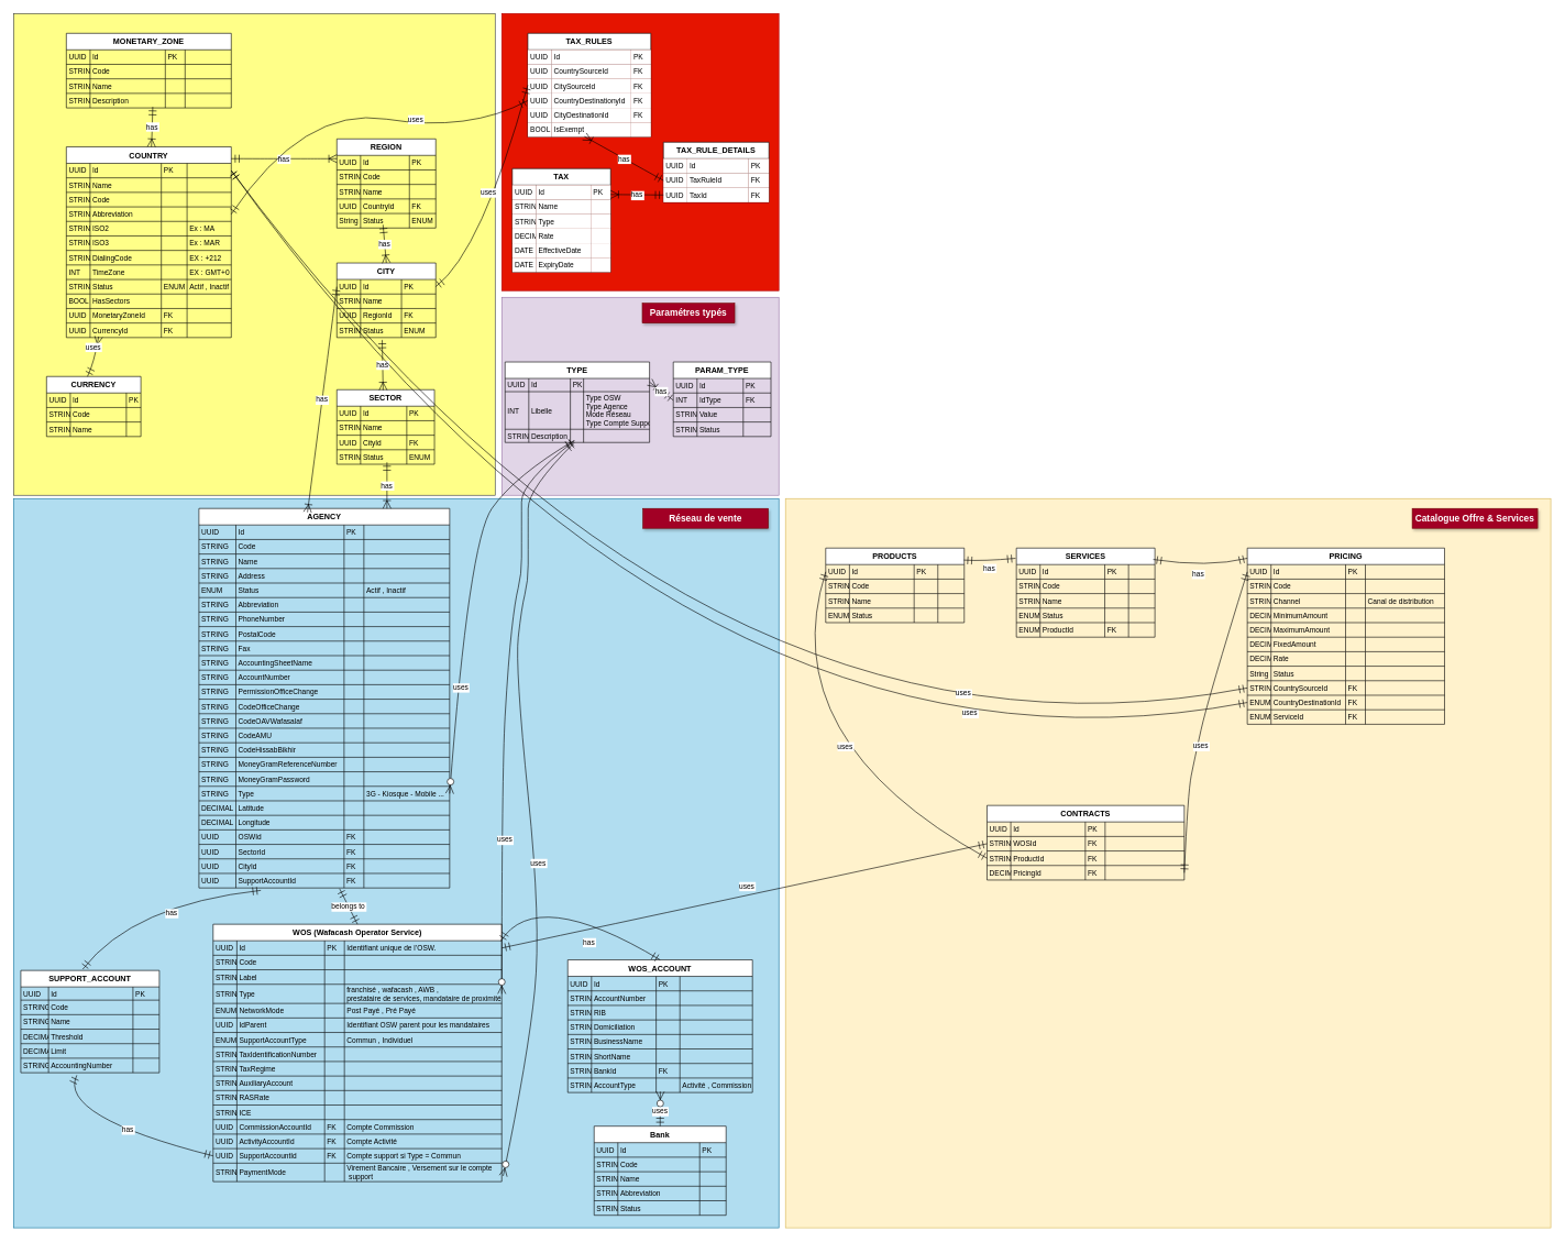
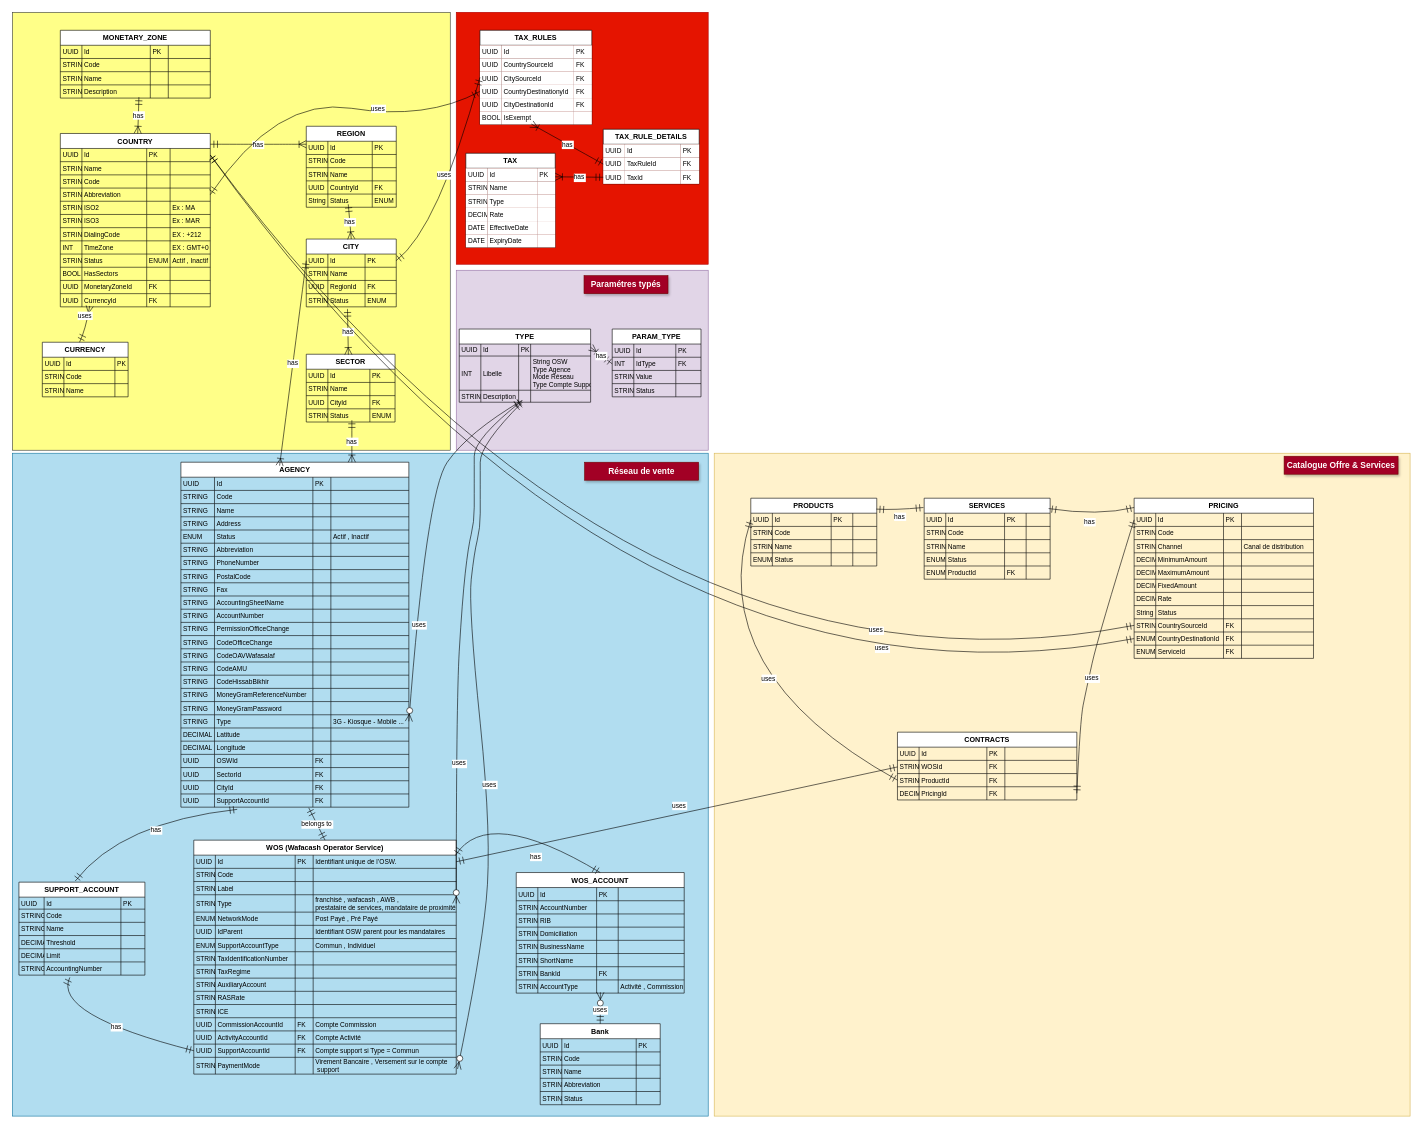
- <mxCell id="558" value="Type OSW&#10;Type Agence&#10;Mode Réseau&#10;Type Compte Support" style="shape=partialRectangle;connectable=0;fillColor=none;top=0;left=0;bottom=0;right=0;align=left;spacingLeft=2;overflow=hidden;fontSize=11;" parent="554" vertex="1"><mxGeometry x="119" width="100" height="57" as="geometry"><mxRectangle width="100" height="57" as="alternateBounds" /></mxGeometry></mxCell>
+ <mxCell id="558" value="String OSW&#10;Type Agence&#10;Mode Réseau&#10;Type Compte Support" style="shape=partialRectangle;connectable=0;fillColor=none;top=0;left=0;bottom=0;right=0;align=left;spacingLeft=2;overflow=hidden;fontSize=11;" parent="554" vertex="1"><mxGeometry x="119" width="100" height="57" as="geometry"><mxRectangle width="100" height="57" as="alternateBounds" /></mxGeometry></mxCell>
- <mxCell id="569" value="&lt;b&gt;&lt;font style=&quot;font-size: 14px;&quot;&gt;Catalogue Offre &amp;amp; Services&lt;/font&gt;&lt;/b&gt;" style="text;html=1;align=center;verticalAlign=middle;whiteSpace=wrap;rounded=0;fillColor=#a20025;strokeColor=#6F0000;fontColor=#ffffff;shadow=1;" parent="1" vertex="1"><mxGeometry x="2140" y="770" width="190" height="30" as="geometry" /></mxCell>
+ <mxCell id="569" value="&lt;b&gt;&lt;font style=&quot;font-size: 14px;&quot;&gt;Catalogue Offre &amp;amp; Services&lt;/font&gt;&lt;/b&gt;" style="text;html=1;align=center;verticalAlign=middle;whiteSpace=wrap;rounded=0;fillColor=#a20025;strokeColor=#6F0000;fontColor=#ffffff;shadow=1;" parent="1" vertex="1"><mxGeometry x="2140" y="760" width="190" height="30" as="geometry" /></mxCell>
